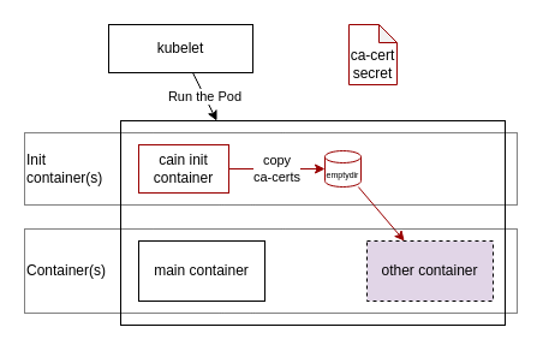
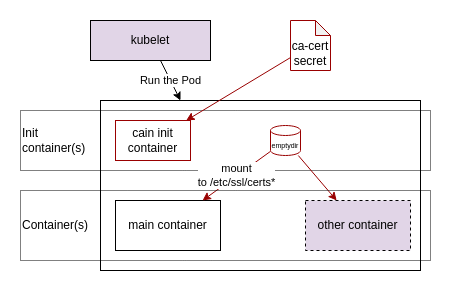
- <mxCell id="3" value="kubelet" style="rounded=0;whiteSpace=wrap;html=1;" parent="1" vertex="1"><mxGeometry x="90" y="20" width="120" height="40" as="geometry" /></mxCell>
+ <mxCell id="3" value="kubelet" style="rounded=0;whiteSpace=wrap;html=1;fillColor=#e1d5e7;" parent="1" vertex="1"><mxGeometry x="90" y="20" width="120" height="40" as="geometry" /></mxCell>
+ <mxCell id="12" style="edgeStyle=none;rounded=0;orthogonalLoop=1;jettySize=auto;html=1;strokeColor=#990000;" parent="1" source="13" target="15" edge="1"><mxGeometry relative="1" as="geometry" /></mxCell>
- <mxCell id="6" value="copy&lt;br&gt;ca-certs" style="edgeStyle=none;rounded=0;orthogonalLoop=1;jettySize=auto;html=1;strokeColor=#990000;" parent="1" source="15" target="10" edge="1"><mxGeometry relative="1" as="geometry" /></mxCell>
+ <mxCell id="8" value="mount&lt;br&gt;to /etc/ssl/certs*" style="edgeStyle=none;rounded=0;orthogonalLoop=1;jettySize=auto;html=1;strokeColor=#990000;" parent="1" source="10" target="7" edge="1"><mxGeometry relative="1" as="geometry" /></mxCell>
